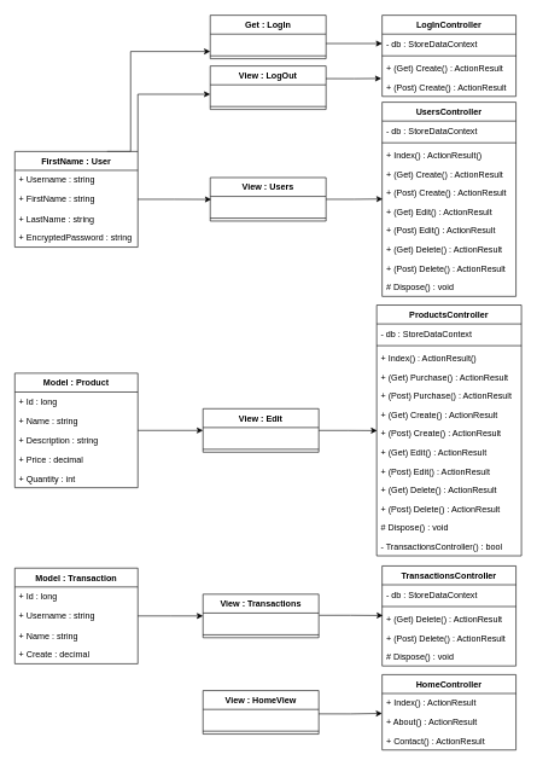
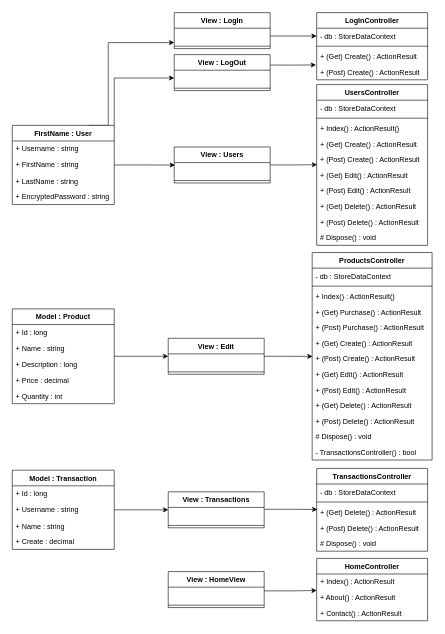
- <mxCell id="64" value="Get : LogIn" style="swimlane;fontStyle=1;align=center;verticalAlign=top;childLayout=stackLayout;horizontal=1;startSize=26;horizontalStack=0;resizeParent=1;resizeParentMax=0;resizeLast=0;collapsible=1;marginBottom=0;" vertex="1" parent="1"><mxGeometry x="290" y="20" width="160" height="60" as="geometry" /></mxCell>
+ <mxCell id="64" value="View : LogIn" style="swimlane;fontStyle=1;align=center;verticalAlign=top;childLayout=stackLayout;horizontal=1;startSize=26;horizontalStack=0;resizeParent=1;resizeParentMax=0;resizeLast=0;collapsible=1;marginBottom=0;" vertex="1" parent="1"><mxGeometry x="290" y="20" width="160" height="60" as="geometry" /></mxCell>
- <mxCell id="12" value="+ Description : string" style="text;strokeColor=none;fillColor=none;align=left;verticalAlign=top;spacingLeft=4;spacingRight=4;overflow=hidden;rotatable=0;points=[[0,0.5],[1,0.5]];portConstraint=eastwest;" vertex="1" parent="9"><mxGeometry y="80" width="170" height="26" as="geometry" /></mxCell>
+ <mxCell id="12" value="+ Description : long" style="text;strokeColor=none;fillColor=none;align=left;verticalAlign=top;spacingLeft=4;spacingRight=4;overflow=hidden;rotatable=0;points=[[0,0.5],[1,0.5]];portConstraint=eastwest;" vertex="1" parent="9"><mxGeometry y="80" width="170" height="26" as="geometry" /></mxCell>
